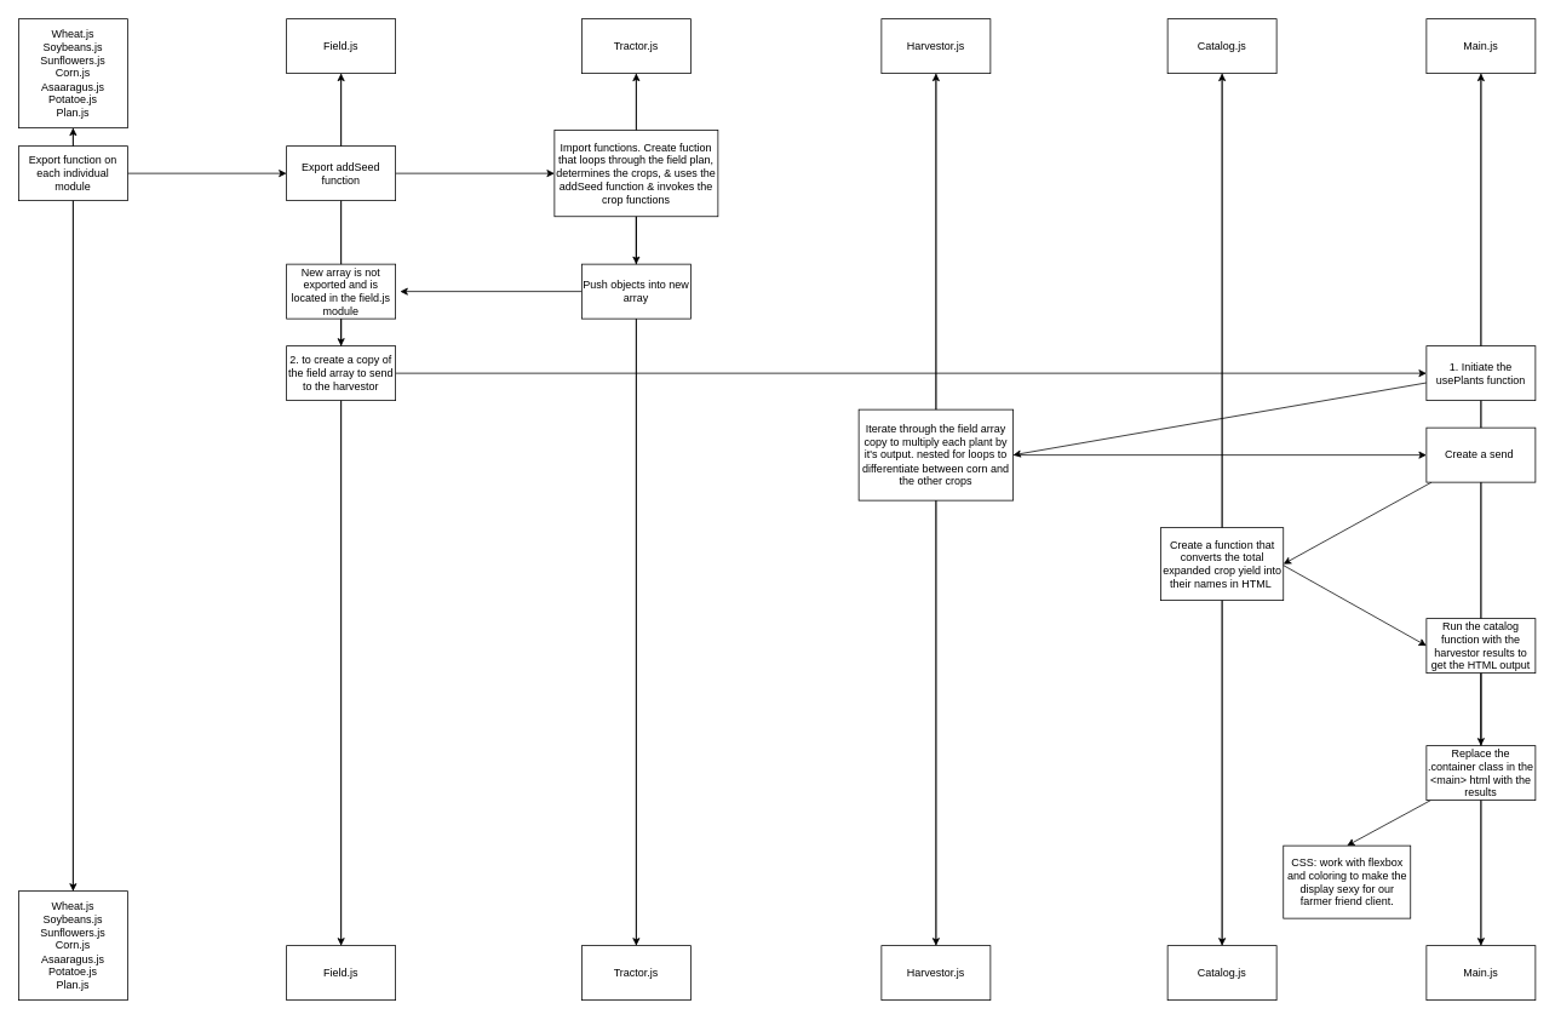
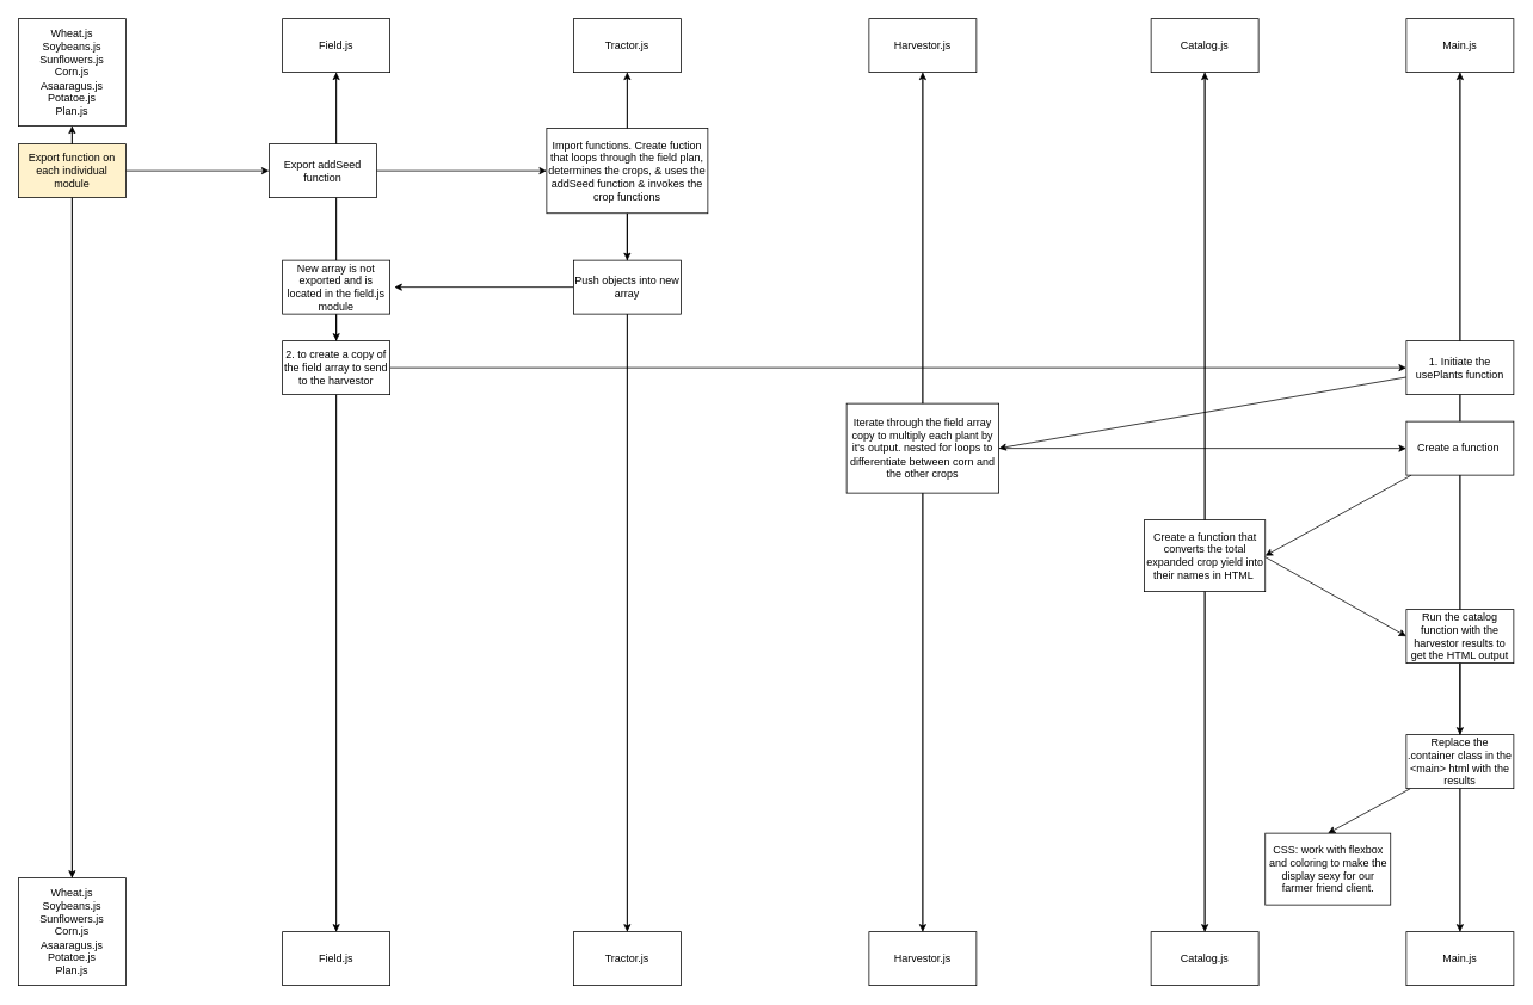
- <mxCell id="27" value="Export function on each individual module" style="whiteSpace=wrap;html=1;" vertex="1" parent="1"><mxGeometry x="20" y="160" width="120" height="60" as="geometry" /></mxCell>
+ <mxCell id="27" value="Export function on each individual module" style="whiteSpace=wrap;html=1;fillColor=#fff2cc;" vertex="1" parent="1"><mxGeometry x="20" y="160" width="120" height="60" as="geometry" /></mxCell>
- <mxCell id="29" value="Export addSeed function" style="whiteSpace=wrap;html=1;" vertex="1" parent="1"><mxGeometry x="315" y="160" width="120" height="60" as="geometry" /></mxCell>
+ <mxCell id="29" value="Export addSeed function" style="whiteSpace=wrap;html=1;" vertex="1" parent="1"><mxGeometry x="300" y="160" width="120" height="60" as="geometry" /></mxCell>
- <mxCell id="43" value="Create a send&amp;nbsp;" style="whiteSpace=wrap;html=1;" vertex="1" parent="1"><mxGeometry x="1570" y="470" width="120" height="60" as="geometry" /></mxCell>
+ <mxCell id="43" value="Create a function&amp;nbsp;" style="whiteSpace=wrap;html=1;" vertex="1" parent="1"><mxGeometry x="1570" y="470" width="120" height="60" as="geometry" /></mxCell>
